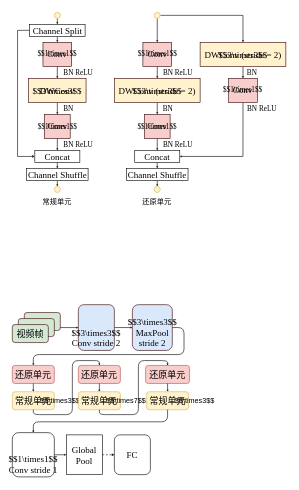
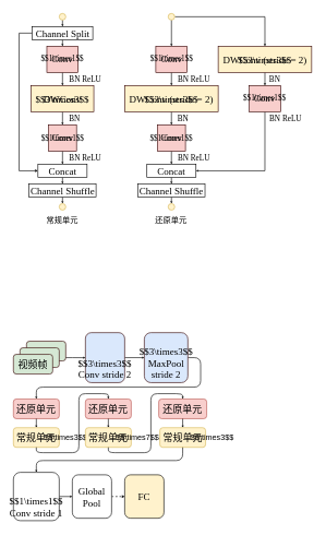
- <mxCell id="55" value="&lt;font face=&quot;Times New Roman&quot; style=&quot;font-size: 15px;&quot;&gt;Global Pool&lt;/font&gt;" style="whiteSpace=wrap;html=1;verticalAlign=middle;container=0;rounded=0;" parent="1" vertex="1"><mxGeometry x="110" y="723.76" width="60" height="66.25" as="geometry" /></mxCell>
+ <mxCell id="55" value="&lt;font face=&quot;Times New Roman&quot; style=&quot;font-size: 15px;&quot;&gt;Global Pool&lt;/font&gt;" style="rounded=1;whiteSpace=wrap;html=1;verticalAlign=middle;container=0;" parent="1" vertex="1"><mxGeometry x="110" y="723.76" width="60" height="66.25" as="geometry" /></mxCell>
- <mxCell id="77" value="&lt;font face=&quot;Times New Roman&quot; style=&quot;font-size: 15px;&quot;&gt;FC&lt;/font&gt;" style="rounded=1;whiteSpace=wrap;html=1;verticalAlign=middle;container=0;" vertex="1" parent="1"><mxGeometry x="190" y="723.74" width="60" height="66.25" as="geometry" /></mxCell>
+ <mxCell id="77" value="&lt;font face=&quot;Times New Roman&quot; style=&quot;font-size: 15px;&quot;&gt;FC&lt;/font&gt;" style="rounded=1;whiteSpace=wrap;html=1;verticalAlign=middle;container=0;fillColor=#fff2cc;" vertex="1" parent="1"><mxGeometry x="190" y="723.74" width="60" height="66.25" as="geometry" /></mxCell>
